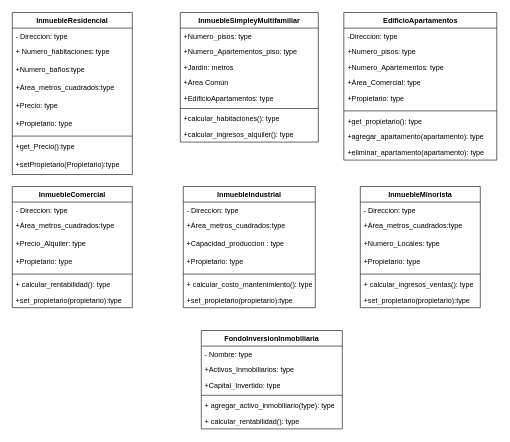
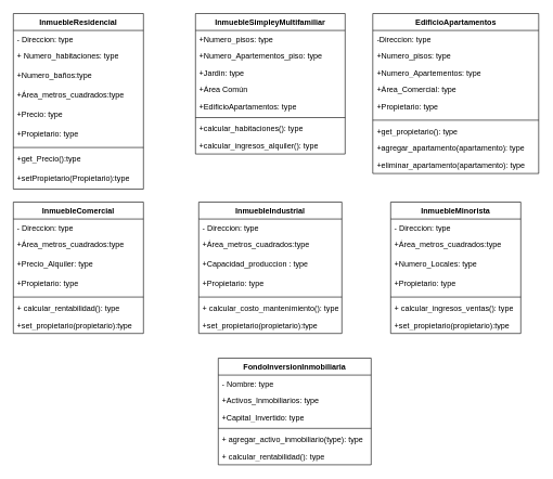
- <mxCell id="12" value="+Jardin: metros" style="text;strokeColor=none;fillColor=none;align=left;verticalAlign=top;spacingLeft=4;spacingRight=4;overflow=hidden;rotatable=0;points=[[0,0.5],[1,0.5]];portConstraint=eastwest;whiteSpace=wrap;html=1;" vertex="1" parent="9"><mxGeometry y="78" width="230" height="26" as="geometry" /></mxCell>
+ <mxCell id="12" value="+Jardin: type" style="text;strokeColor=none;fillColor=none;align=left;verticalAlign=top;spacingLeft=4;spacingRight=4;overflow=hidden;rotatable=0;points=[[0,0.5],[1,0.5]];portConstraint=eastwest;whiteSpace=wrap;html=1;" vertex="1" parent="9"><mxGeometry y="78" width="230" height="26" as="geometry" /></mxCell>
